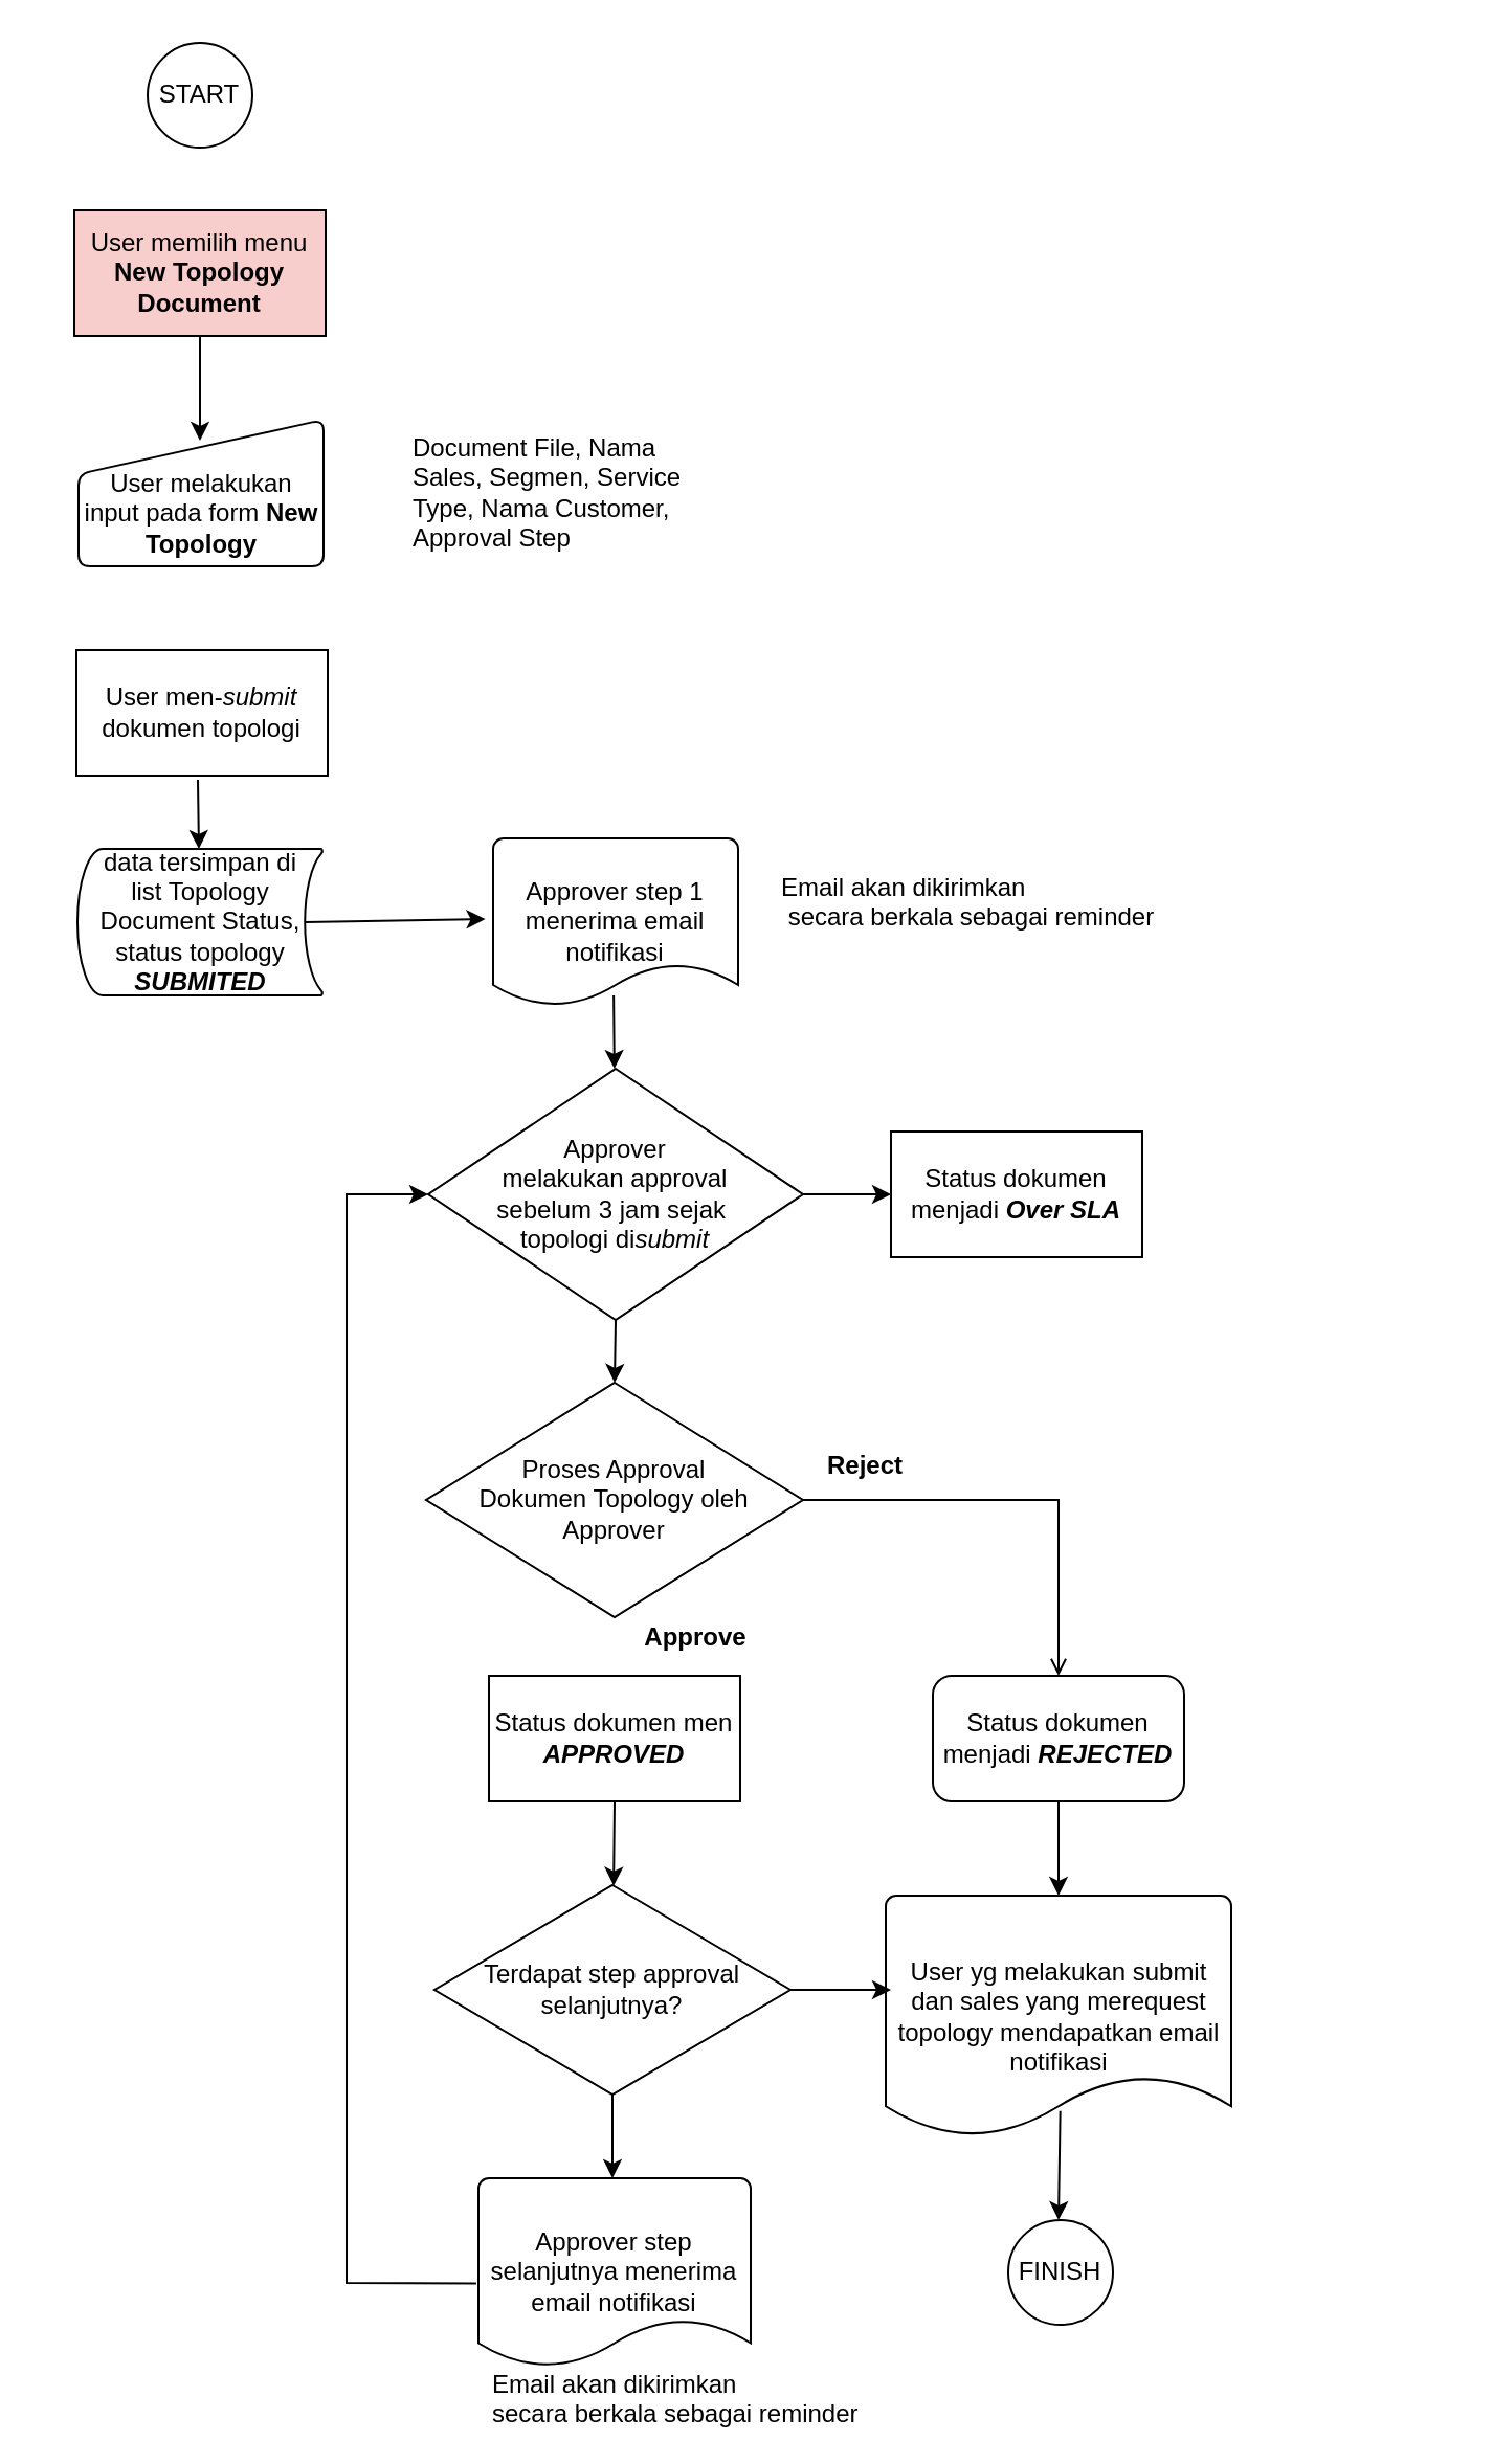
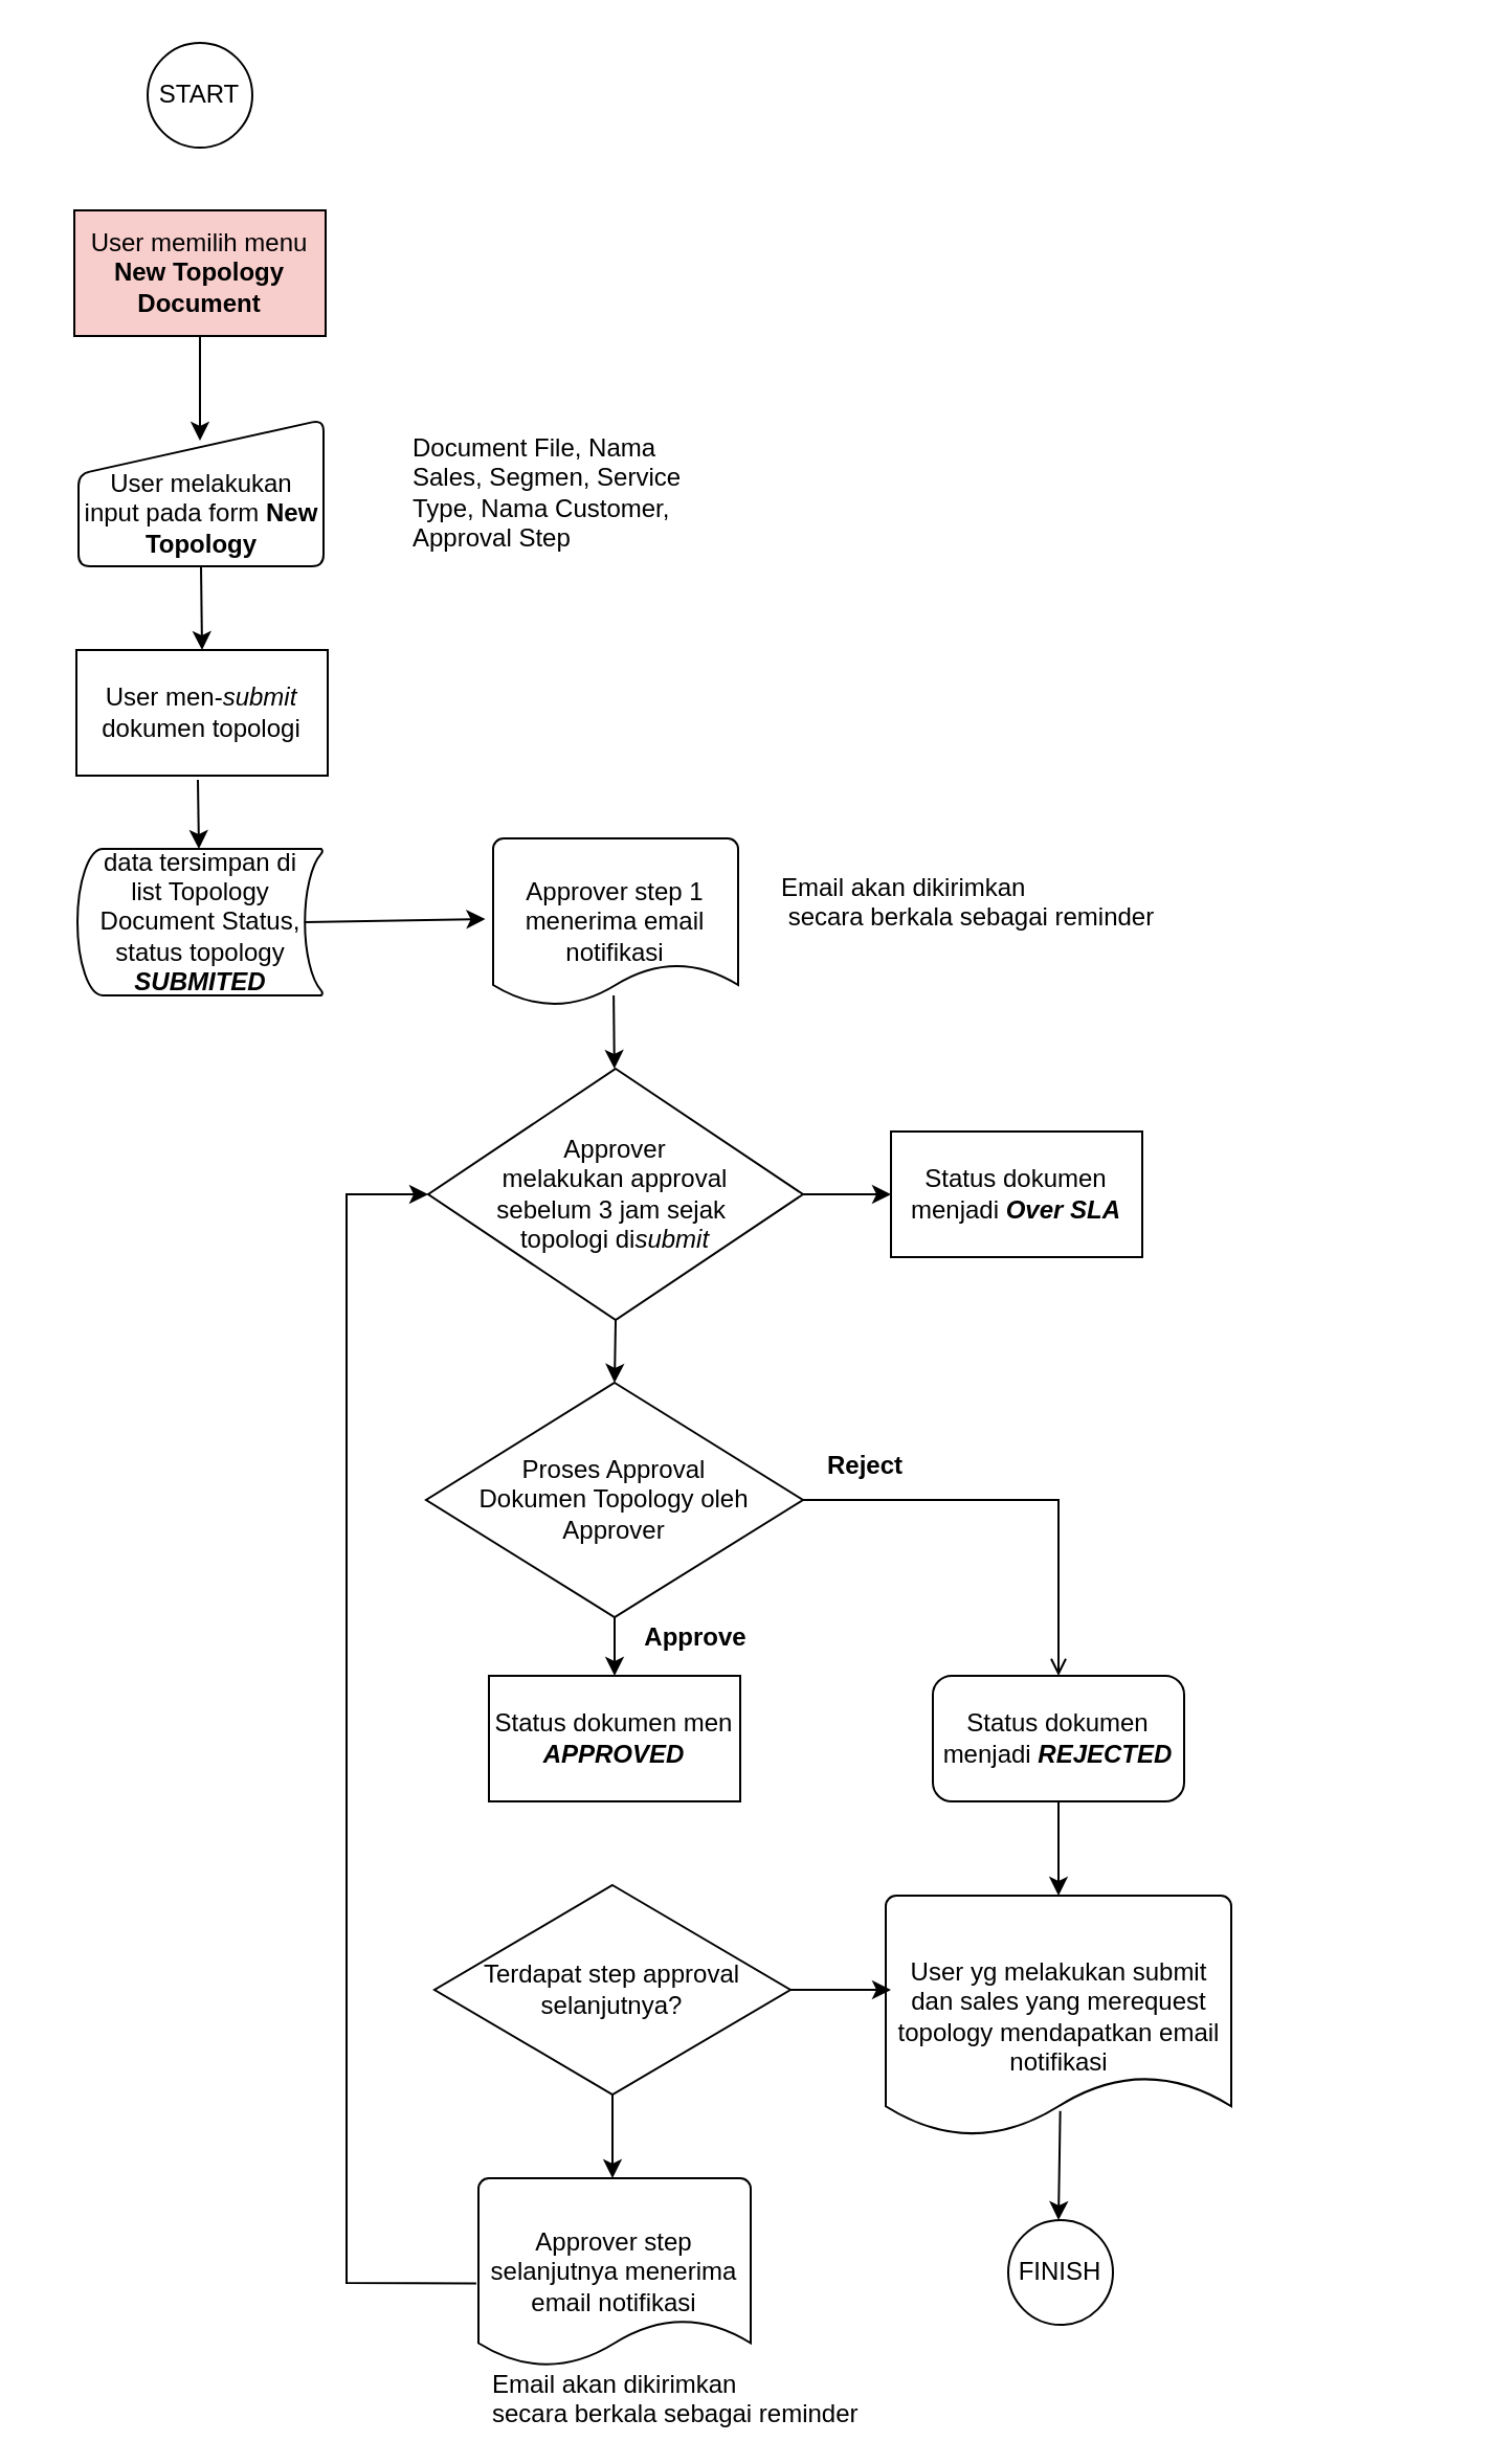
+ <mxCell id="20" value="" style="endArrow=classic;html=1;exitX=0.5;exitY=1;exitDx=0;exitDy=0;entryX=0.5;entryY=0;entryDx=0;entryDy=0;" edge="1" parent="1" source="5" target="7"><mxGeometry width="50" height="50" relative="1" as="geometry"><mxPoint x="85" y="310" as="sourcePoint" /><mxPoint x="135" y="260" as="targetPoint" /></mxGeometry></mxCell>
+ <mxCell id="26" value="" style="endArrow=classic;html=1;exitX=0.5;exitY=1;exitDx=0;exitDy=0;entryX=0.5;entryY=0;entryDx=0;entryDy=0;" edge="1" parent="1" source="14" target="11"><mxGeometry width="50" height="50" relative="1" as="geometry"><mxPoint x="385" y="810" as="sourcePoint" /><mxPoint x="435" y="760" as="targetPoint" /></mxGeometry></mxCell>
- <mxCell id="29" value="" style="endArrow=classic;html=1;exitX=0.5;exitY=1;exitDx=0;exitDy=0;" edge="1" parent="1" source="11" target="16"><mxGeometry width="50" height="50" relative="1" as="geometry"><mxPoint x="395" y="940" as="sourcePoint" /><mxPoint x="445" y="890" as="targetPoint" /></mxGeometry></mxCell>
